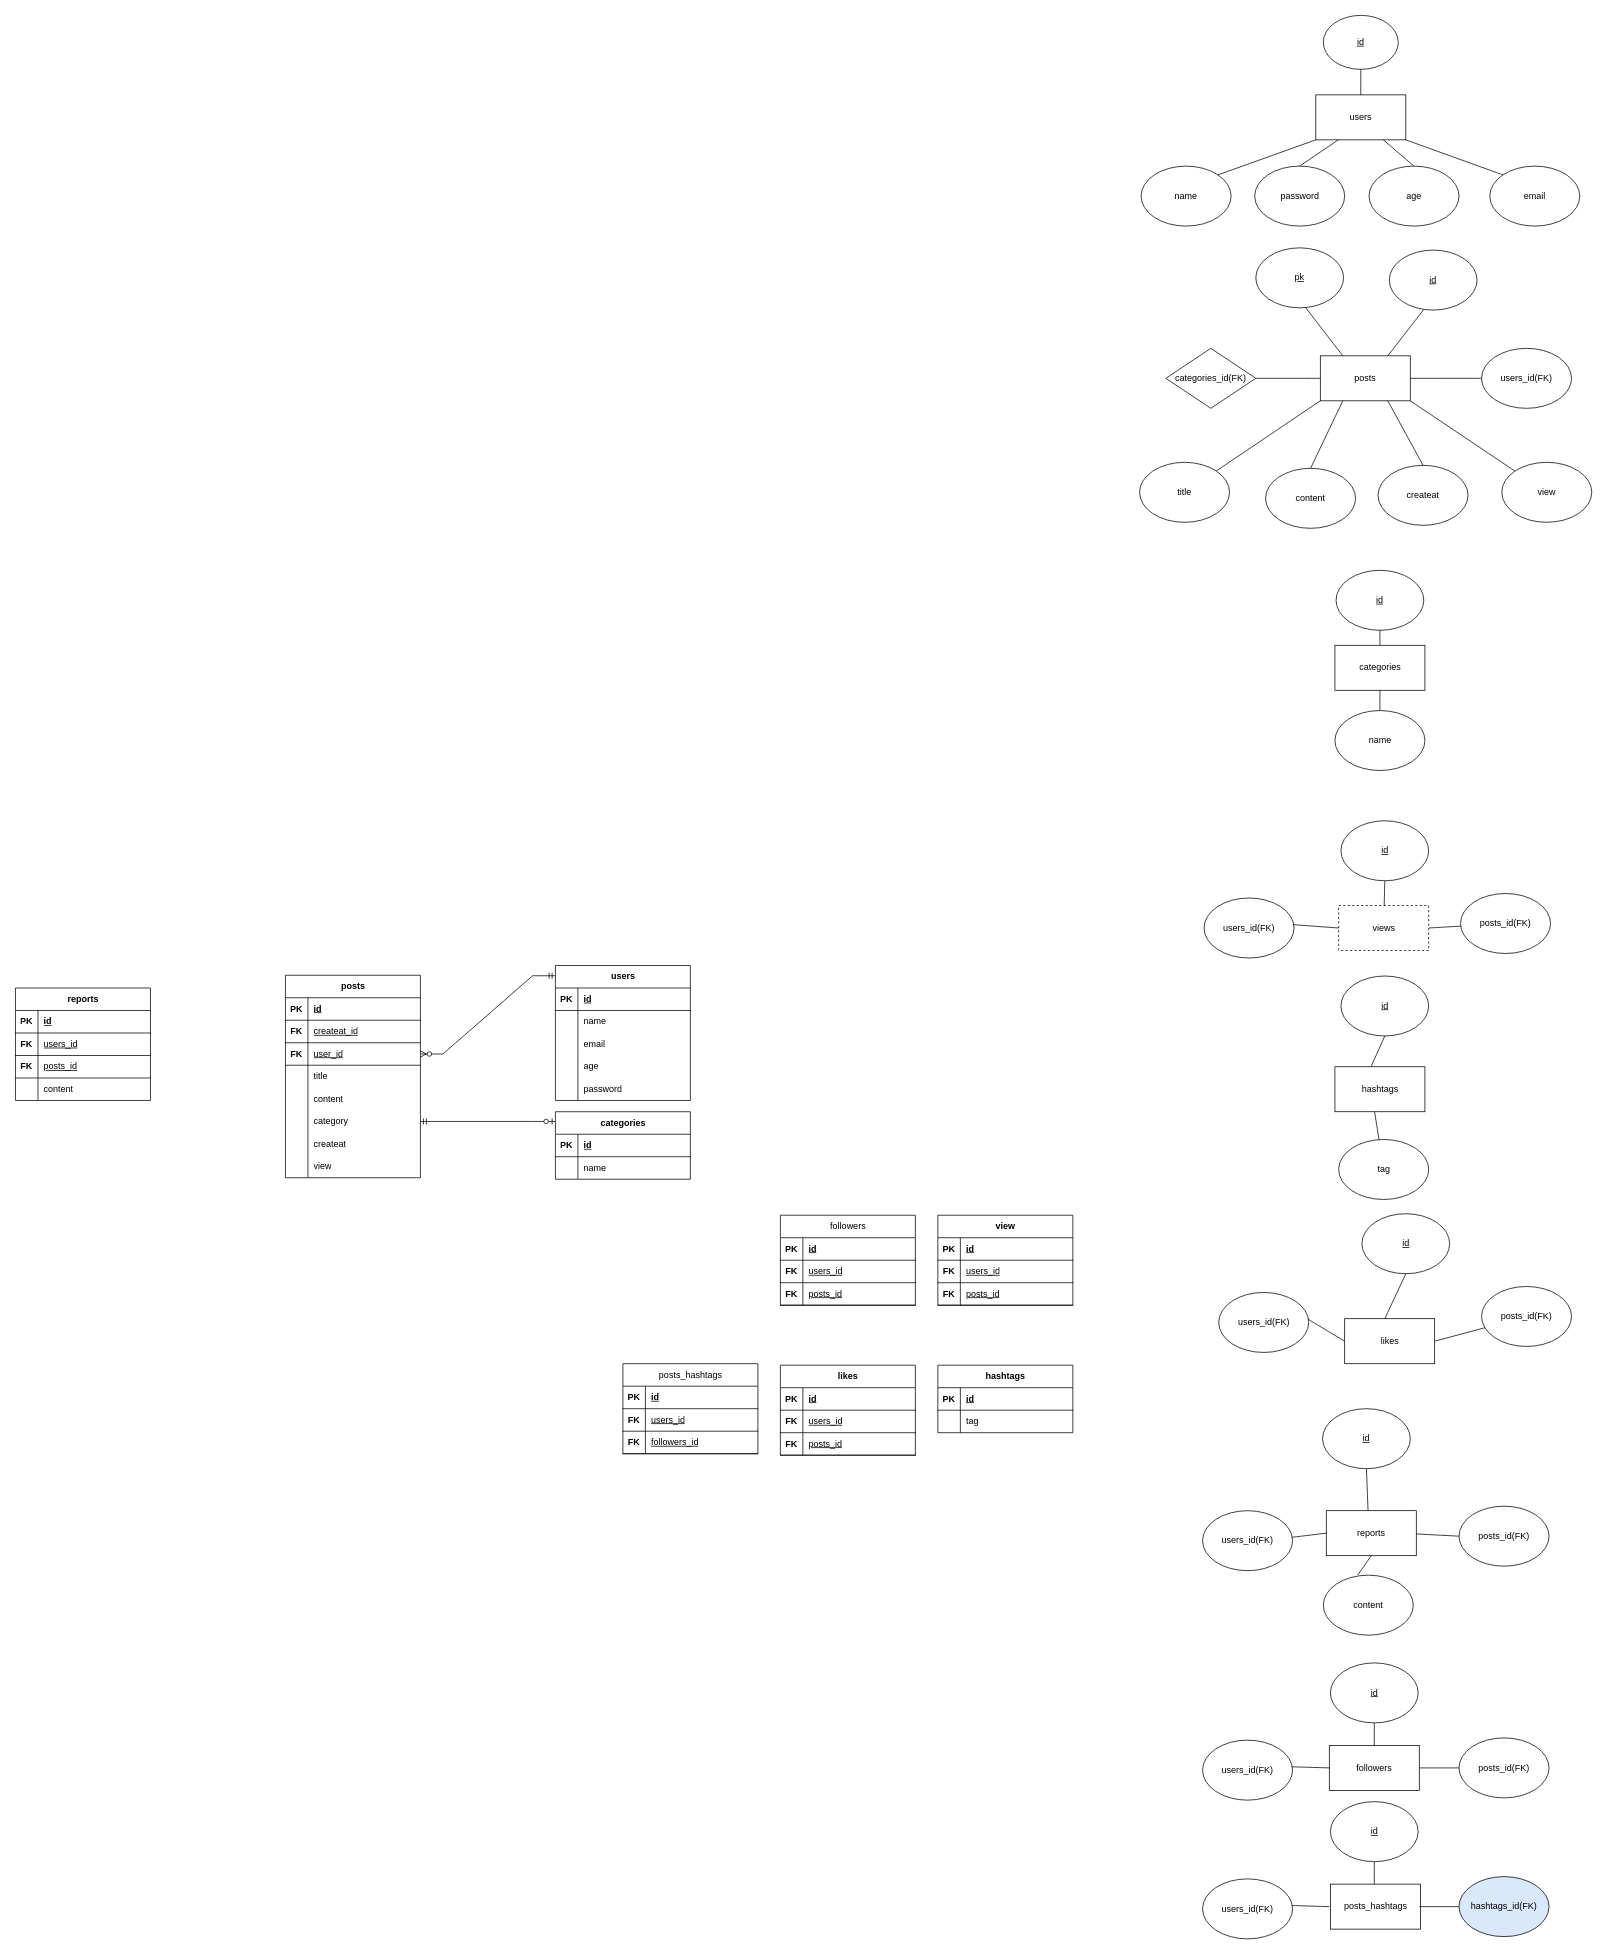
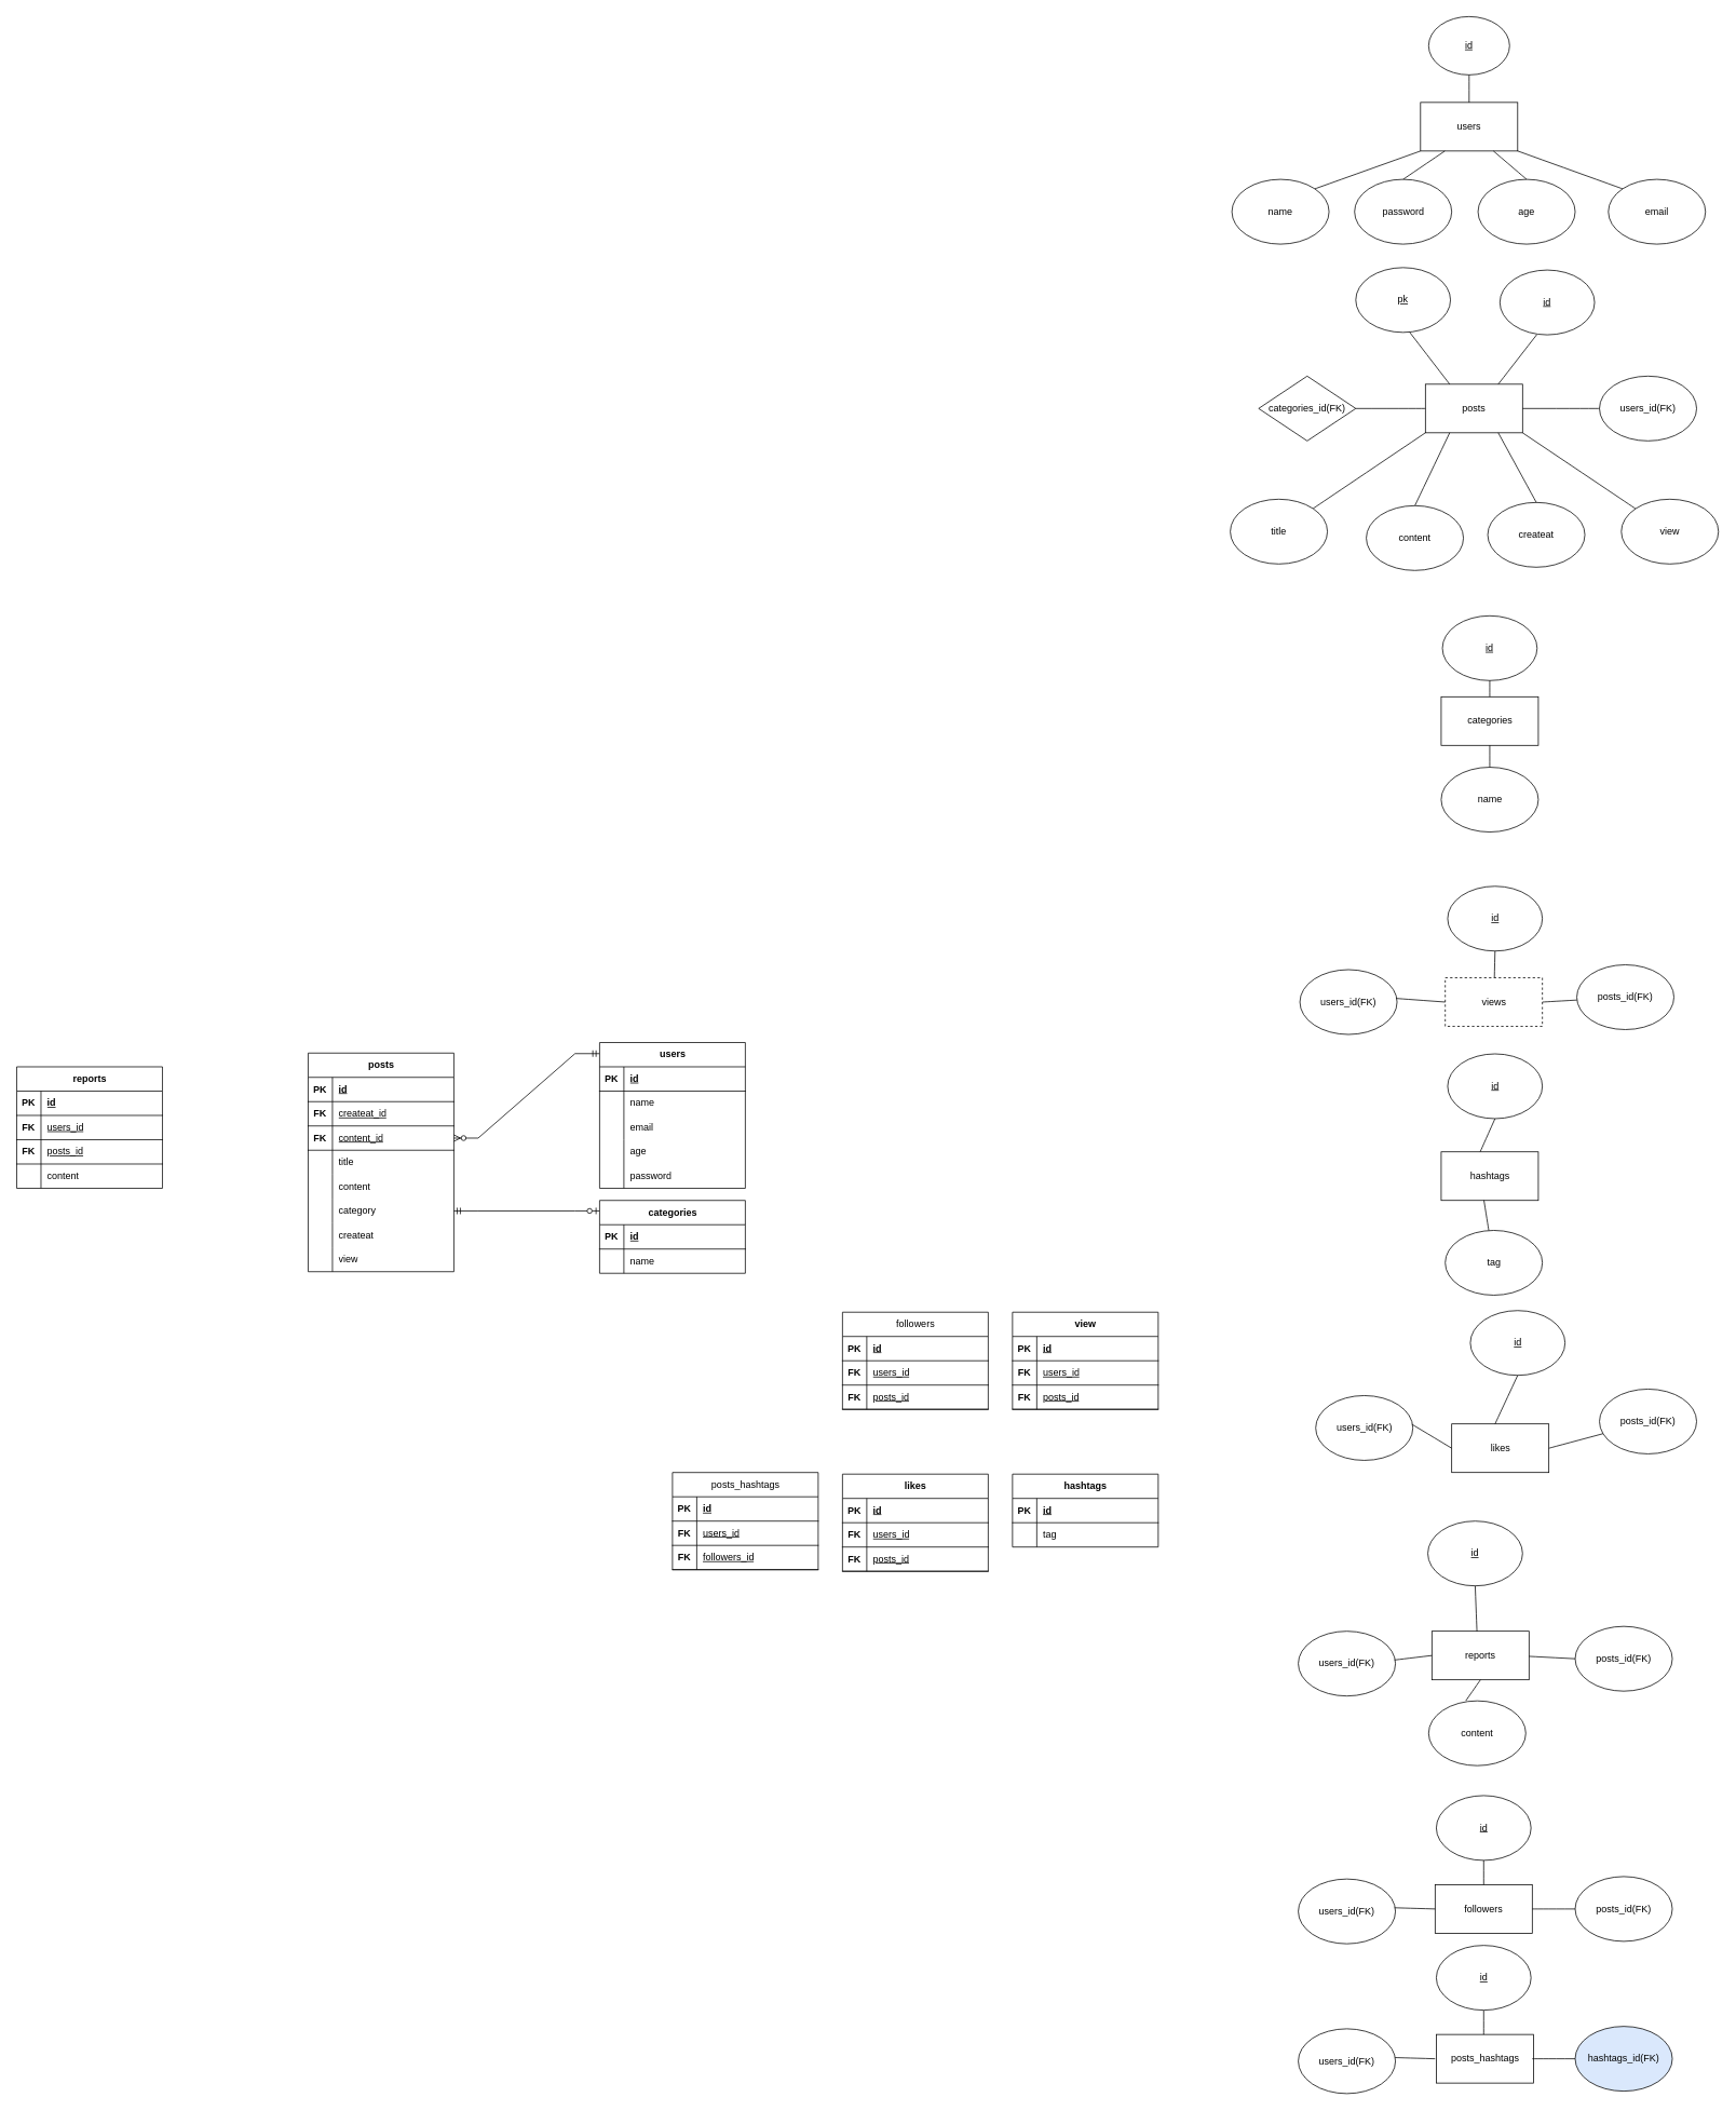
- <mxCell id="61" value="&lt;span style=&quot;font-weight: 400;&quot;&gt;user_id&lt;/span&gt;" style="shape=partialRectangle;connectable=0;fillColor=none;top=0;left=0;bottom=0;right=0;align=left;spacingLeft=6;fontStyle=5;overflow=hidden;whiteSpace=wrap;html=1;" parent="59" vertex="1"><mxGeometry x="30" width="150" height="30" as="geometry"><mxRectangle width="150" height="30" as="alternateBounds" /></mxGeometry></mxCell>
+ <mxCell id="61" value="&lt;span style=&quot;font-weight: 400;&quot;&gt;content_id&lt;/span&gt;" style="shape=partialRectangle;connectable=0;fillColor=none;top=0;left=0;bottom=0;right=0;align=left;spacingLeft=6;fontStyle=5;overflow=hidden;whiteSpace=wrap;html=1;" parent="59" vertex="1"><mxGeometry x="30" width="150" height="30" as="geometry"><mxRectangle width="150" height="30" as="alternateBounds" /></mxGeometry></mxCell>
